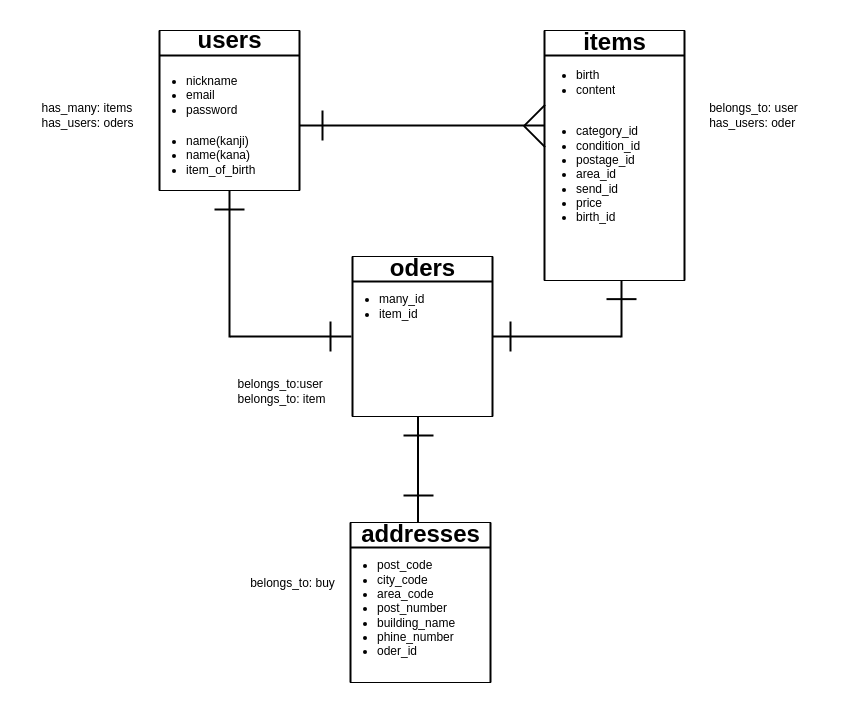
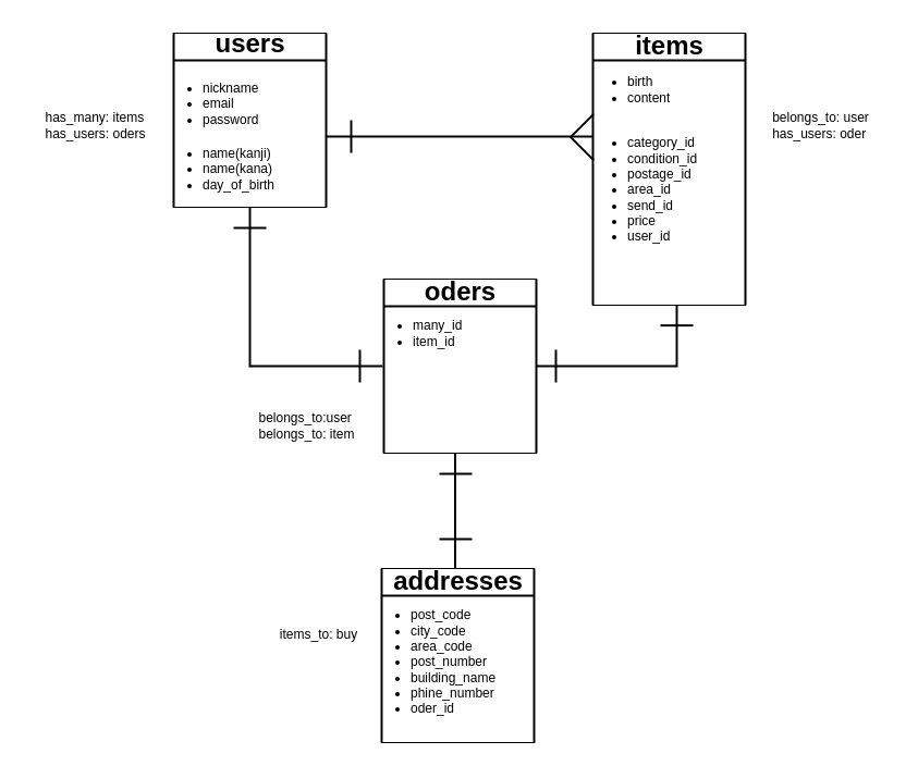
- <mxCell id="3" value="&lt;ul&gt;&lt;li&gt;name(kanji)&lt;/li&gt;&lt;li&gt;name(kana)&lt;/li&gt;&lt;li&gt;item_of_birth&lt;/li&gt;&lt;/ul&gt;" style="text;strokeColor=none;fillColor=none;html=1;whiteSpace=wrap;verticalAlign=middle;overflow=hidden;" vertex="1" parent="1"><mxGeometry x="144" y="100" width="150" height="110" as="geometry" /></mxCell>
+ <mxCell id="3" value="&lt;ul&gt;&lt;li&gt;name(kanji)&lt;/li&gt;&lt;li&gt;name(kana)&lt;/li&gt;&lt;li&gt;day_of_birth&lt;/li&gt;&lt;/ul&gt;" style="text;strokeColor=none;fillColor=none;html=1;whiteSpace=wrap;verticalAlign=middle;overflow=hidden;" vertex="1" parent="1"><mxGeometry x="144" y="100" width="150" height="110" as="geometry" /></mxCell>
- <mxCell id="15" value="&lt;ul&gt;&lt;li&gt;category_id&lt;/li&gt;&lt;li&gt;condition_id&lt;br&gt;&lt;/li&gt;&lt;li&gt;postage_id&lt;/li&gt;&lt;li&gt;area_id&lt;/li&gt;&lt;li&gt;send_id&lt;/li&gt;&lt;li&gt;price&lt;/li&gt;&lt;li&gt;birth_id&lt;/li&gt;&lt;/ul&gt;" style="text;strokeColor=none;fillColor=none;html=1;whiteSpace=wrap;verticalAlign=middle;overflow=hidden;" vertex="1" parent="1"><mxGeometry x="534" y="46.63" width="110" height="254" as="geometry" /></mxCell>
+ <mxCell id="15" value="&lt;ul&gt;&lt;li&gt;category_id&lt;/li&gt;&lt;li&gt;condition_id&lt;br&gt;&lt;/li&gt;&lt;li&gt;postage_id&lt;/li&gt;&lt;li&gt;area_id&lt;/li&gt;&lt;li&gt;send_id&lt;/li&gt;&lt;li&gt;price&lt;/li&gt;&lt;li&gt;user_id&lt;/li&gt;&lt;/ul&gt;" style="text;strokeColor=none;fillColor=none;html=1;whiteSpace=wrap;verticalAlign=middle;overflow=hidden;" vertex="1" parent="1"><mxGeometry x="534" y="46.63" width="110" height="254" as="geometry" /></mxCell>
- <mxCell id="46" value="&lt;div style=&quot;text-align: left&quot;&gt;&lt;span&gt;belongs_to: buy&lt;/span&gt;&lt;/div&gt;&lt;div style=&quot;text-align: left&quot;&gt;&lt;br&gt;&lt;/div&gt;" style="text;html=1;strokeColor=none;fillColor=none;align=center;verticalAlign=middle;whiteSpace=wrap;overflow=hidden;" vertex="1" parent="1"><mxGeometry x="225" y="560" width="135" height="60" as="geometry" /></mxCell>
+ <mxCell id="46" value="&lt;div style=&quot;text-align: left&quot;&gt;&lt;span&gt;items_to: buy&lt;/span&gt;&lt;/div&gt;&lt;div style=&quot;text-align: left&quot;&gt;&lt;br&gt;&lt;/div&gt;" style="text;html=1;strokeColor=none;fillColor=none;align=center;verticalAlign=middle;whiteSpace=wrap;overflow=hidden;" vertex="1" parent="1"><mxGeometry x="225" y="560" width="135" height="60" as="geometry" /></mxCell>
